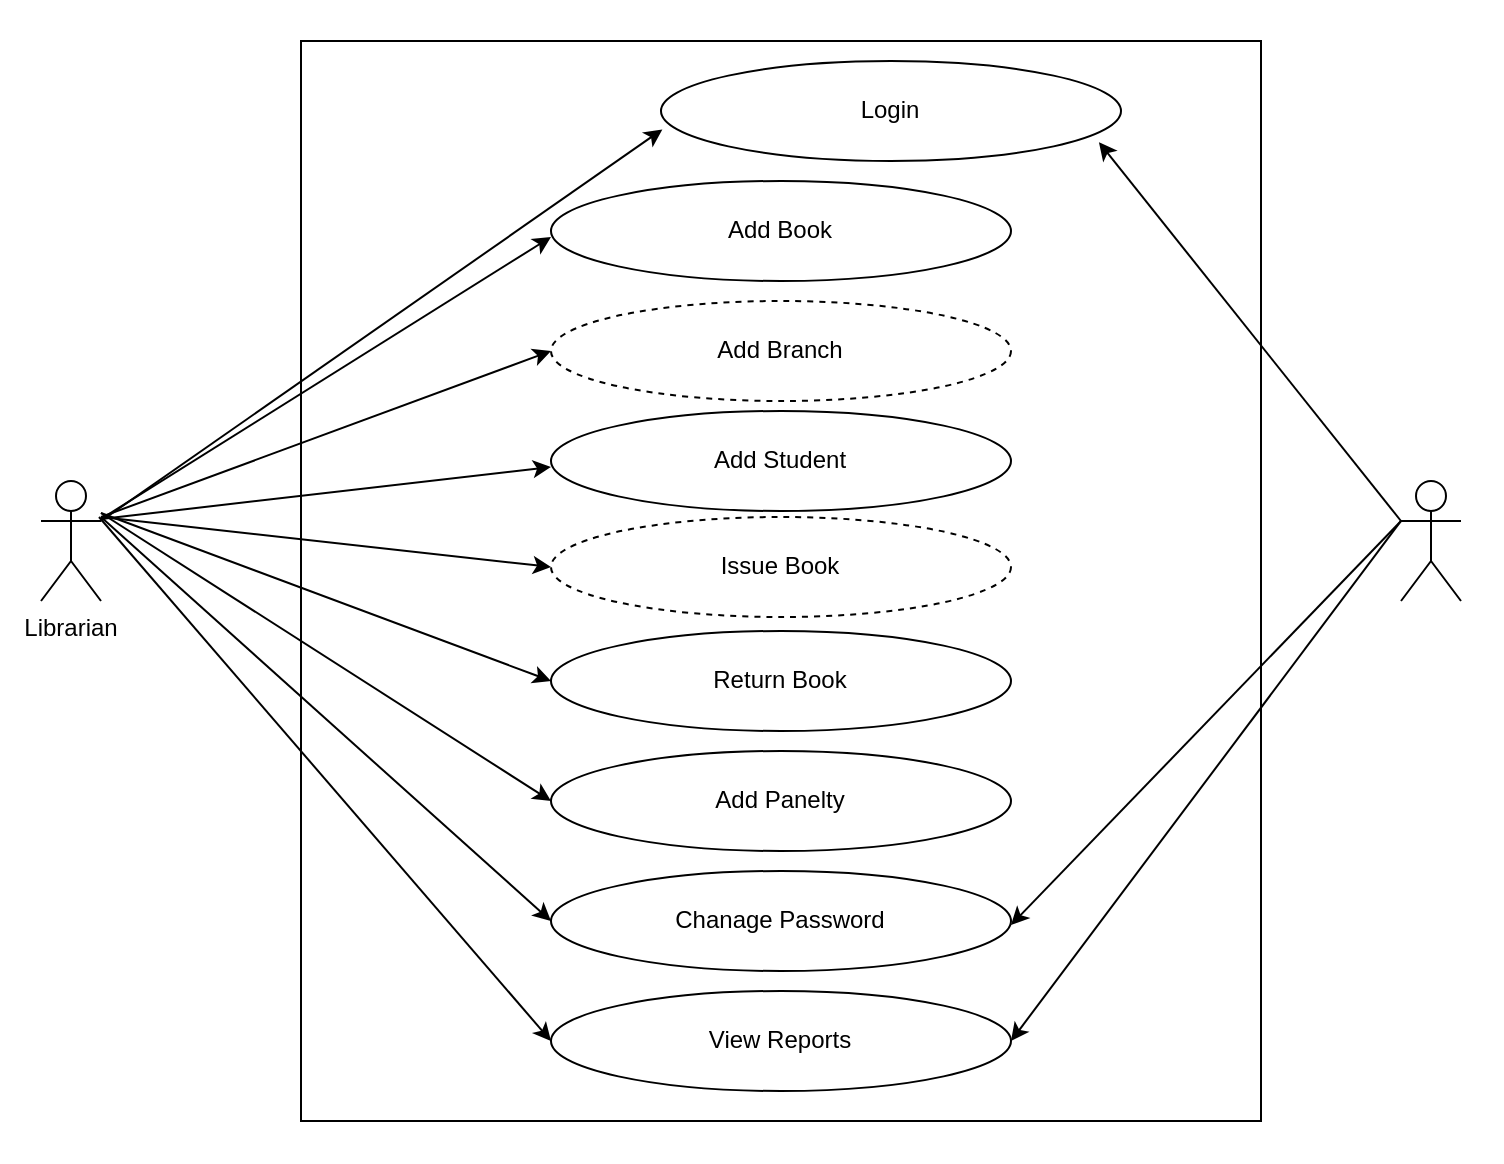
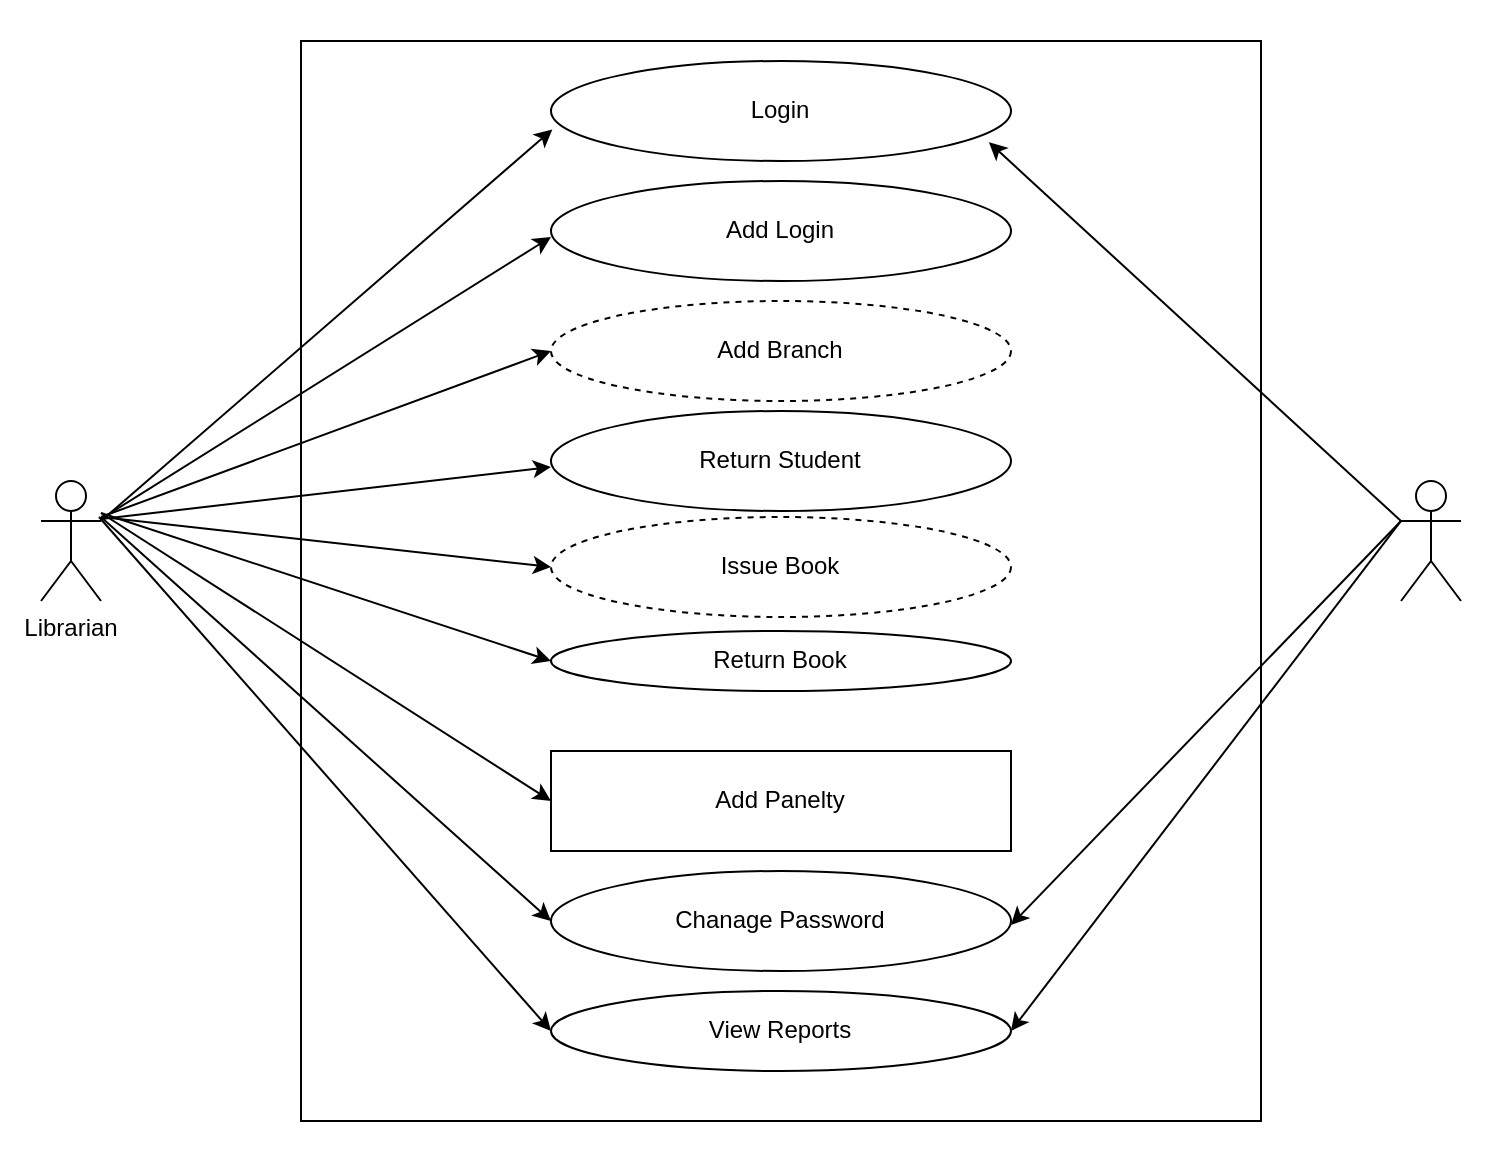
- <mxCell id="5" value="Login" style="ellipse;whiteSpace=wrap;html=1;" vertex="1" parent="1"><mxGeometry x="330" y="30" width="230" height="50" as="geometry" /></mxCell>
+ <mxCell id="5" value="Login" style="ellipse;whiteSpace=wrap;html=1;" vertex="1" parent="1"><mxGeometry x="275" y="30" width="230" height="50" as="geometry" /></mxCell>
- <mxCell id="6" value="Add Book" style="ellipse;whiteSpace=wrap;html=1;" vertex="1" parent="1"><mxGeometry x="275" y="90" width="230" height="50" as="geometry" /></mxCell>
+ <mxCell id="6" value="Add Login" style="ellipse;whiteSpace=wrap;html=1;" vertex="1" parent="1"><mxGeometry x="275" y="90" width="230" height="50" as="geometry" /></mxCell>
- <mxCell id="8" value="Add Student" style="ellipse;whiteSpace=wrap;html=1;" vertex="1" parent="1"><mxGeometry x="275" y="205" width="230" height="50" as="geometry" /></mxCell>
+ <mxCell id="8" value="Return Student" style="ellipse;whiteSpace=wrap;html=1;" vertex="1" parent="1"><mxGeometry x="275" y="205" width="230" height="50" as="geometry" /></mxCell>
- <mxCell id="10" value="Return Book" style="ellipse;whiteSpace=wrap;html=1;" vertex="1" parent="1"><mxGeometry x="275" y="315" width="230" height="50" as="geometry" /></mxCell>
+ <mxCell id="10" value="Return Book" style="ellipse;whiteSpace=wrap;html=1;" vertex="1" parent="1"><mxGeometry x="275" y="315" width="230" height="30" as="geometry" /></mxCell>
- <mxCell id="11" value="Add Panelty" style="ellipse;whiteSpace=wrap;html=1;" vertex="1" parent="1"><mxGeometry x="275" y="375" width="230" height="50" as="geometry" /></mxCell>
+ <mxCell id="11" value="Add Panelty" style="whiteSpace=wrap;html=1;rounded=0;" vertex="1" parent="1"><mxGeometry x="275" y="375" width="230" height="50" as="geometry" /></mxCell>
- <mxCell id="13" value="View Reports" style="ellipse;whiteSpace=wrap;html=1;" vertex="1" parent="1"><mxGeometry x="275" y="495" width="230" height="50" as="geometry" /></mxCell>
+ <mxCell id="13" value="View Reports" style="ellipse;whiteSpace=wrap;html=1;" vertex="1" parent="1"><mxGeometry x="275" y="495" width="230" height="40" as="geometry" /></mxCell>
